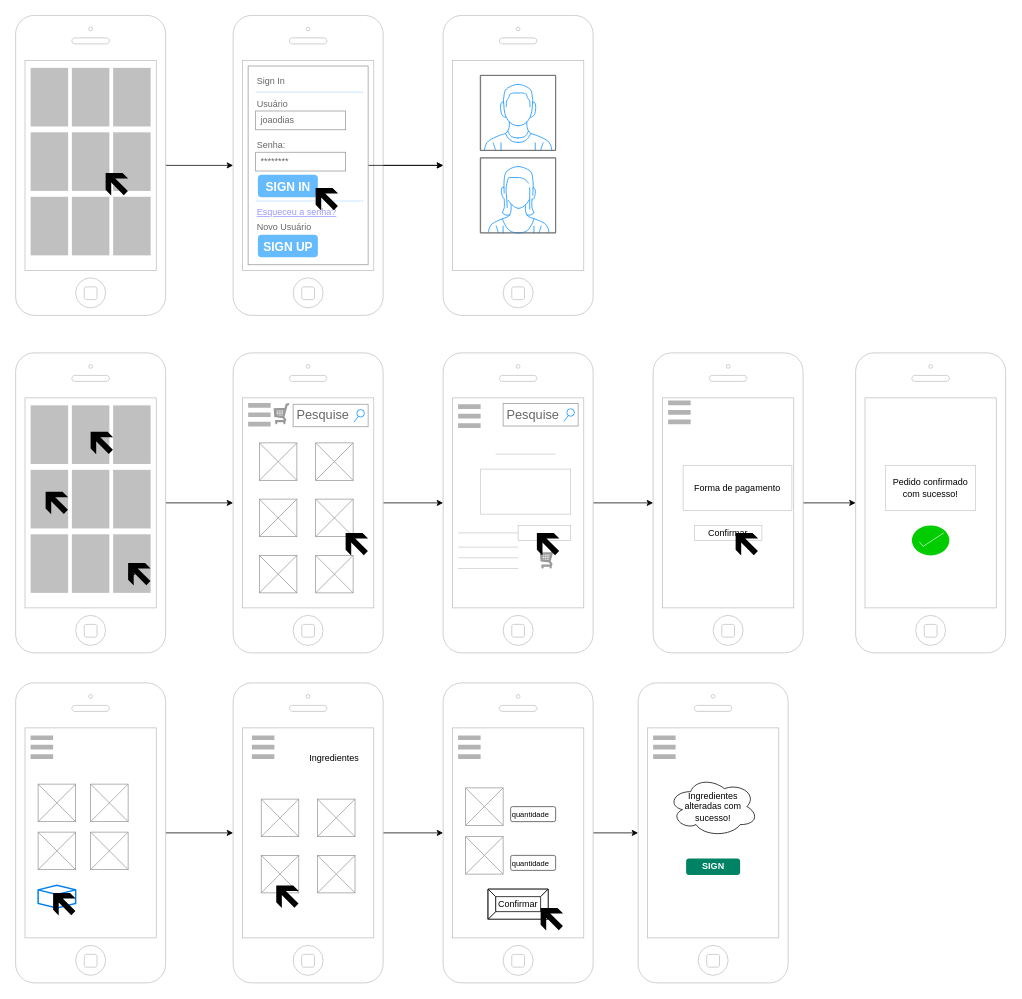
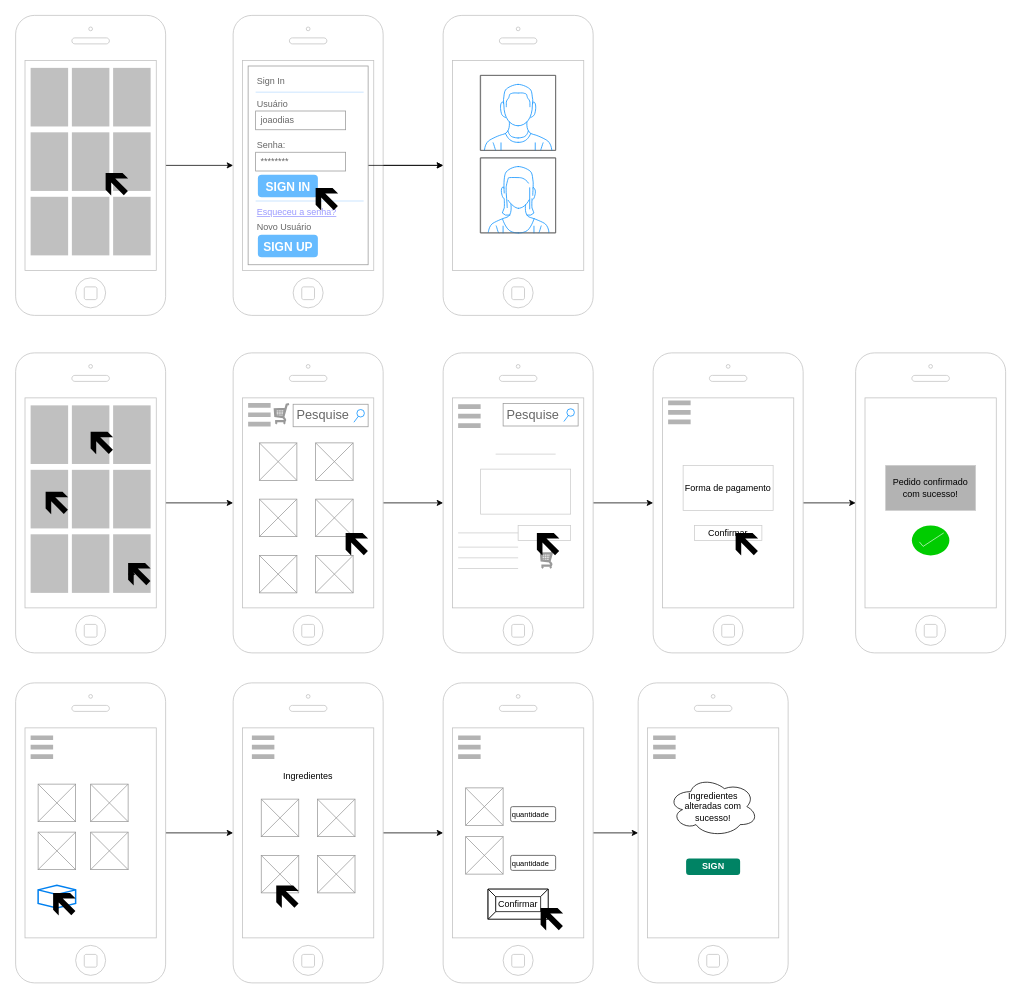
- <mxCell id="58" value="Forma de pagamento" style="rounded=0;whiteSpace=wrap;html=1;fontColor=#000000;strokeColor=#CCCCCC;" vertex="1" parent="1"><mxGeometry x="910" y="620" width="145" height="60" as="geometry" /></mxCell>
+ <mxCell id="58" value="Forma de pagamento" style="rounded=0;whiteSpace=wrap;html=1;fontColor=#000000;strokeColor=#CCCCCC;" vertex="1" parent="1"><mxGeometry x="910" y="620" width="120" height="60" as="geometry" /></mxCell>
- <mxCell id="64" value="Pedido confirmado com sucesso!" style="rounded=0;whiteSpace=wrap;html=1;fontColor=#000000;strokeColor=#CCCCCC;" vertex="1" parent="1"><mxGeometry x="1180" y="620" width="120" height="60" as="geometry" /></mxCell>
+ <mxCell id="64" value="Pedido confirmado com sucesso!" style="rounded=0;whiteSpace=wrap;html=1;fontColor=#000000;strokeColor=#CCCCCC;fillColor=#b3b3b3;" vertex="1" parent="1"><mxGeometry x="1180" y="620" width="120" height="60" as="geometry" /></mxCell>
- <mxCell id="82" value="&lt;font&gt;Ingredientes&lt;/font&gt;" style="text;html=1;align=center;verticalAlign=middle;whiteSpace=wrap;rounded=0;fontColor=default;" vertex="1" parent="1"><mxGeometry x="400" y="995" width="90" height="30" as="geometry" /></mxCell>
+ <mxCell id="82" value="&lt;font&gt;Ingredientes&lt;/font&gt;" style="text;html=1;align=center;verticalAlign=middle;whiteSpace=wrap;rounded=0;fontColor=default;" vertex="1" parent="1"><mxGeometry x="365" y="1020" width="90" height="30" as="geometry" /></mxCell>
